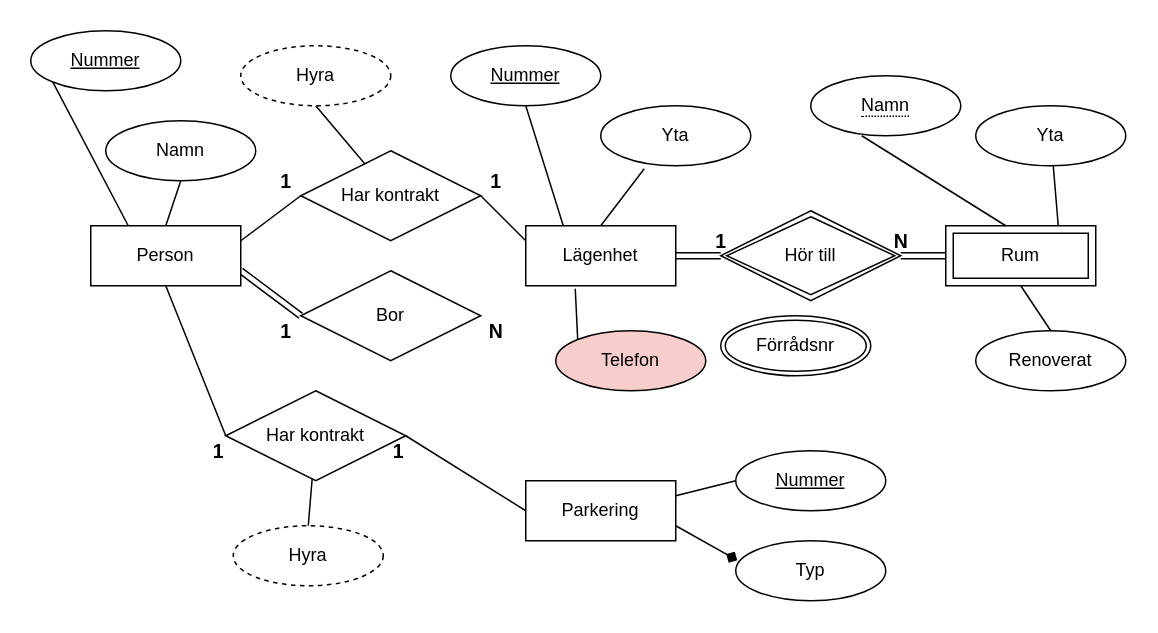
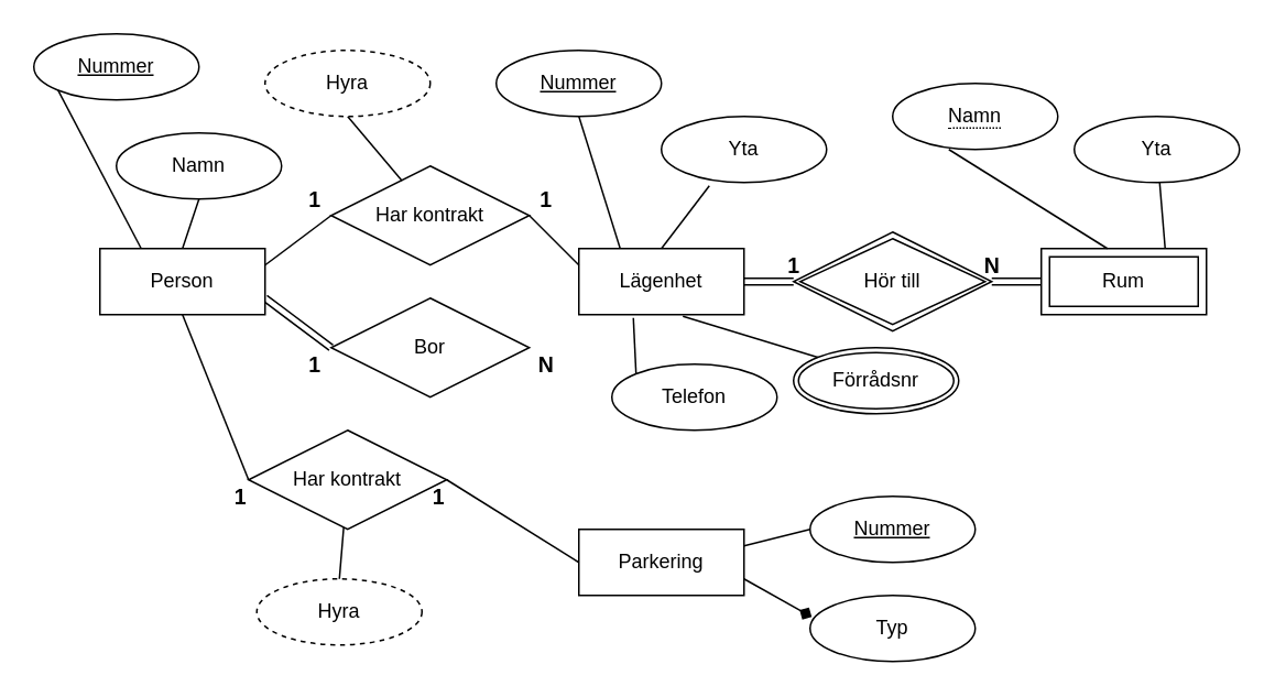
+ <mxCell id="37" value="" style="endArrow=none;html=1;rounded=0;exitX=0.63;exitY=1.025;exitDx=0;exitDy=0;exitPerimeter=0;entryX=0;entryY=0;entryDx=0;entryDy=0;" edge="1" parent="1" source="5" target="36"><mxGeometry relative="1" as="geometry"><mxPoint x="340" y="230" as="sourcePoint" /><mxPoint x="500" y="230" as="targetPoint" /></mxGeometry></mxCell>
- <mxCell id="48" value="" style="endArrow=none;html=1;rounded=0;entryX=0.5;entryY=0;entryDx=0;entryDy=0;exitX=0.5;exitY=1;exitDx=0;exitDy=0;" edge="1" parent="1" source="7" target="45"><mxGeometry relative="1" as="geometry"><mxPoint x="340" y="230" as="sourcePoint" /><mxPoint x="500" y="230" as="targetPoint" /></mxGeometry></mxCell>
- <mxCell id="32" value="Telefon" style="ellipse;whiteSpace=wrap;html=1;align=center;fillColor=#f8cecc;" vertex="1" parent="1"><mxGeometry x="370" y="220" width="100" height="40" as="geometry" /></mxCell>
+ <mxCell id="32" value="Telefon" style="ellipse;whiteSpace=wrap;html=1;align=center;" vertex="1" parent="1"><mxGeometry x="370" y="220" width="100" height="40" as="geometry" /></mxCell>
- <mxCell id="45" value="Renoverat" style="ellipse;whiteSpace=wrap;html=1;align=center;" vertex="1" parent="1"><mxGeometry x="650" y="220" width="100" height="40" as="geometry" /></mxCell>
